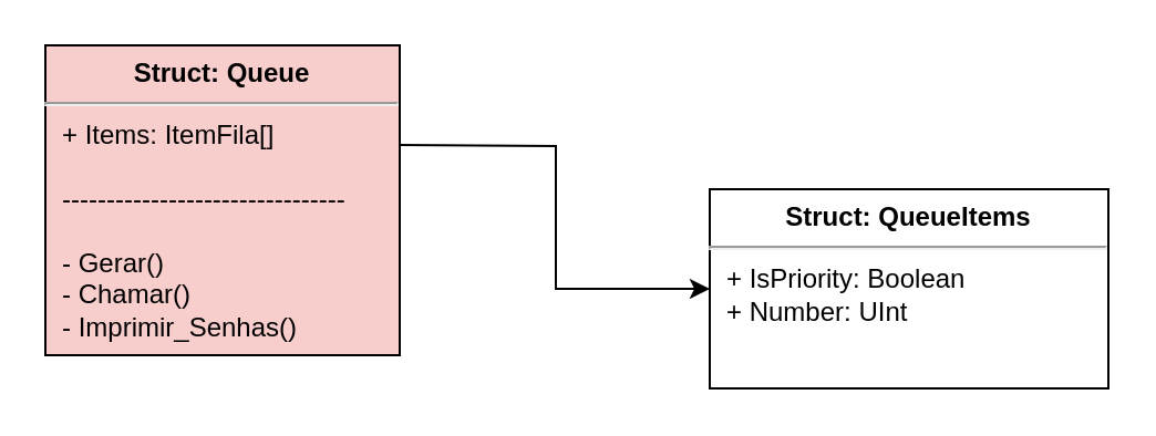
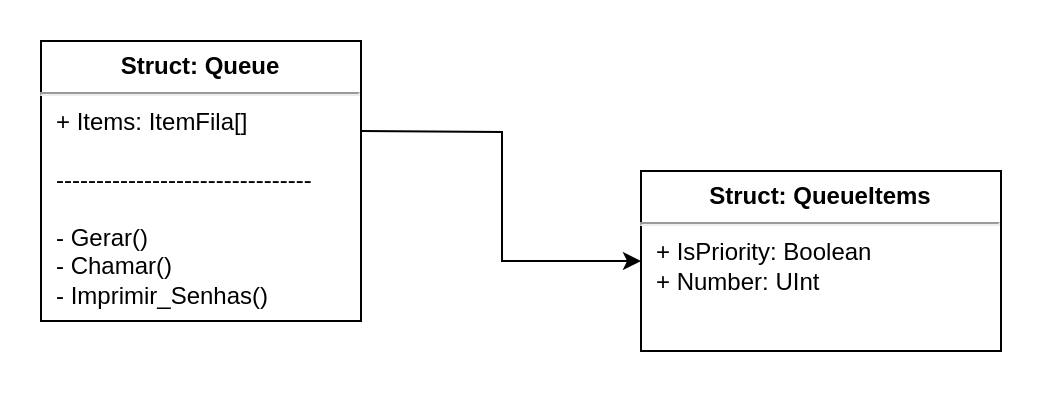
- <mxCell id="4" value="&lt;p style=&quot;margin: 0px ; margin-top: 6px ; text-align: center&quot;&gt;&lt;b&gt;Struct: Queue&lt;/b&gt;&lt;/p&gt;&lt;hr&gt;&lt;p style=&quot;margin: 0px ; margin-left: 8px&quot;&gt;+ Items: ItemFila[]&lt;/p&gt;&lt;p style=&quot;margin: 0px ; margin-left: 8px&quot;&gt;&lt;br&gt;&lt;/p&gt;&lt;p style=&quot;margin: 0px ; margin-left: 8px&quot;&gt;--------------------------------&lt;/p&gt;&lt;p style=&quot;margin: 0px ; margin-left: 8px&quot;&gt;&lt;br&gt;&lt;/p&gt;&lt;p style=&quot;margin: 0px ; margin-left: 8px&quot;&gt;- Gerar()&lt;/p&gt;&lt;p style=&quot;margin: 0px ; margin-left: 8px&quot;&gt;- Chamar()&lt;/p&gt;&lt;p style=&quot;margin: 0px ; margin-left: 8px&quot;&gt;- Imprimir_Senhas()&lt;/p&gt;&lt;p style=&quot;margin: 0px ; margin-left: 8px&quot;&gt;&lt;br&gt;&lt;/p&gt;" style="align=left;overflow=fill;html=1;dropTarget=0;fillColor=#f8cecc;" parent="1" vertex="1"><mxGeometry x="20" y="20" width="160" height="140" as="geometry" /></mxCell>
+ <mxCell id="4" value="&lt;p style=&quot;margin: 0px ; margin-top: 6px ; text-align: center&quot;&gt;&lt;b&gt;Struct: Queue&lt;/b&gt;&lt;/p&gt;&lt;hr&gt;&lt;p style=&quot;margin: 0px ; margin-left: 8px&quot;&gt;+ Items: ItemFila[]&lt;/p&gt;&lt;p style=&quot;margin: 0px ; margin-left: 8px&quot;&gt;&lt;br&gt;&lt;/p&gt;&lt;p style=&quot;margin: 0px ; margin-left: 8px&quot;&gt;--------------------------------&lt;/p&gt;&lt;p style=&quot;margin: 0px ; margin-left: 8px&quot;&gt;&lt;br&gt;&lt;/p&gt;&lt;p style=&quot;margin: 0px ; margin-left: 8px&quot;&gt;- Gerar()&lt;/p&gt;&lt;p style=&quot;margin: 0px ; margin-left: 8px&quot;&gt;- Chamar()&lt;/p&gt;&lt;p style=&quot;margin: 0px ; margin-left: 8px&quot;&gt;- Imprimir_Senhas()&lt;/p&gt;&lt;p style=&quot;margin: 0px ; margin-left: 8px&quot;&gt;&lt;br&gt;&lt;/p&gt;" style="align=left;overflow=fill;html=1;dropTarget=0;" parent="1" vertex="1"><mxGeometry x="20" y="20" width="160" height="140" as="geometry" /></mxCell>
